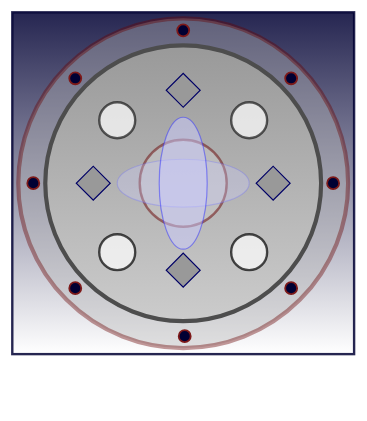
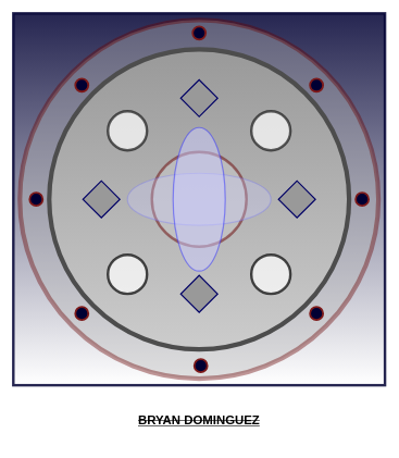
+ <mxCell id="24" value="&lt;b&gt;&lt;font style=&quot;font-size: 19px&quot;&gt;&lt;u&gt;&lt;strike&gt;BRYAN DOMINGUEZ&lt;/strike&gt;&lt;/u&gt;&lt;/font&gt;&lt;/b&gt;" style="text;html=1;strokeColor=none;fillColor=none;align=center;verticalAlign=middle;whiteSpace=wrap;rounded=0;shadow=0;sketch=0;opacity=30;" vertex="1" parent="1"><mxGeometry x="190" y="610" width="230" height="70" as="geometry" /></mxCell>
